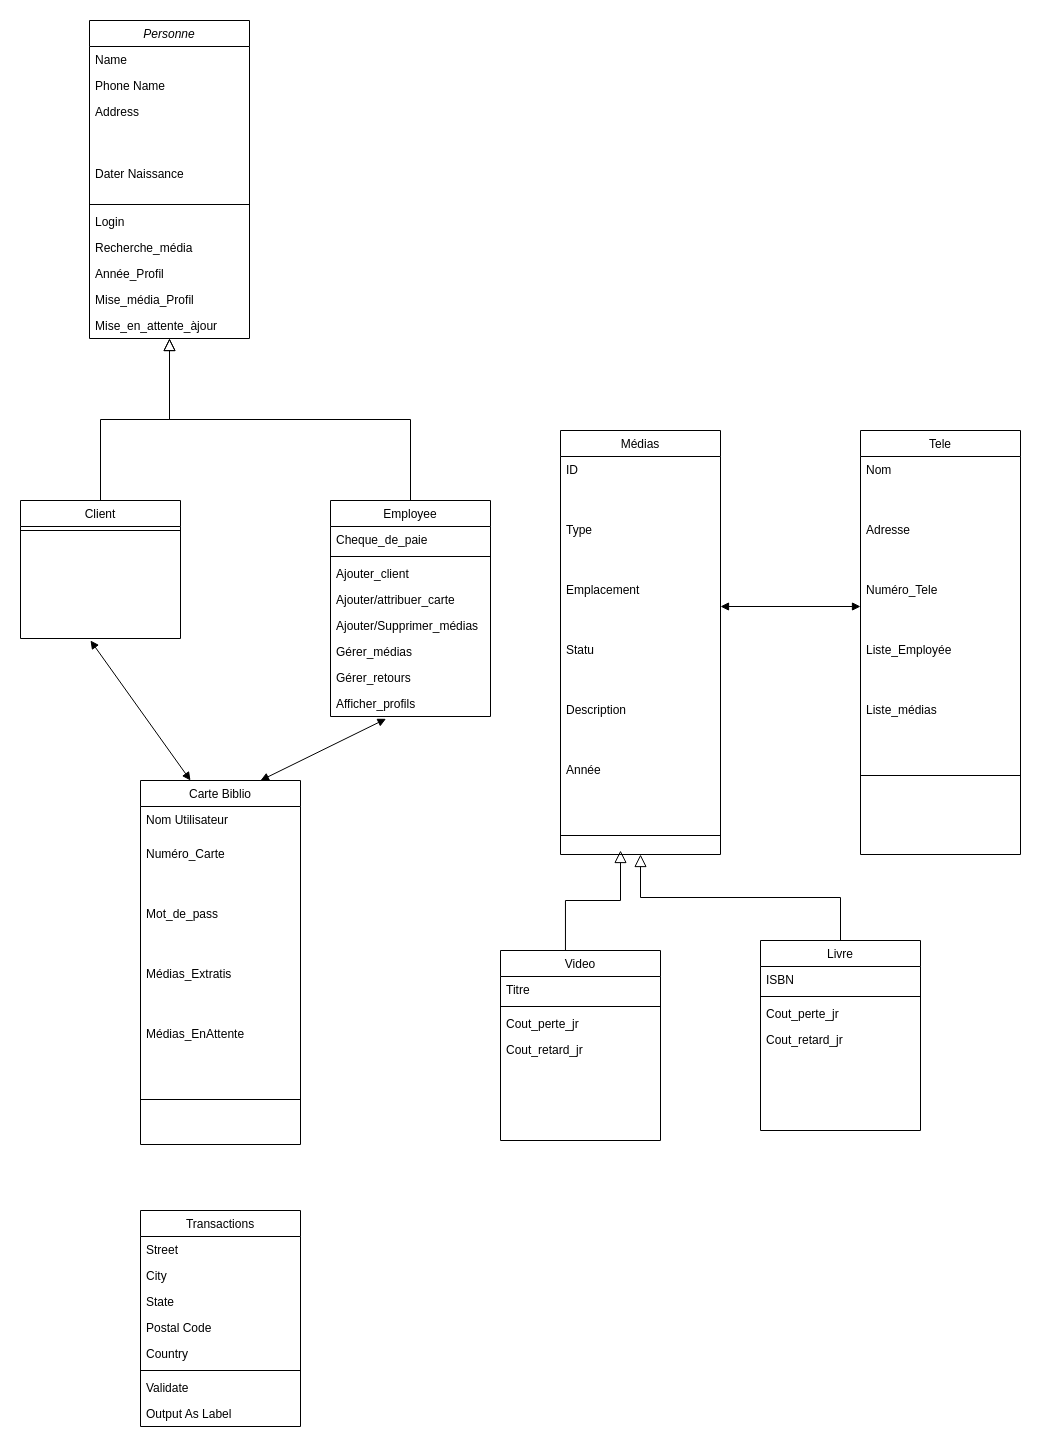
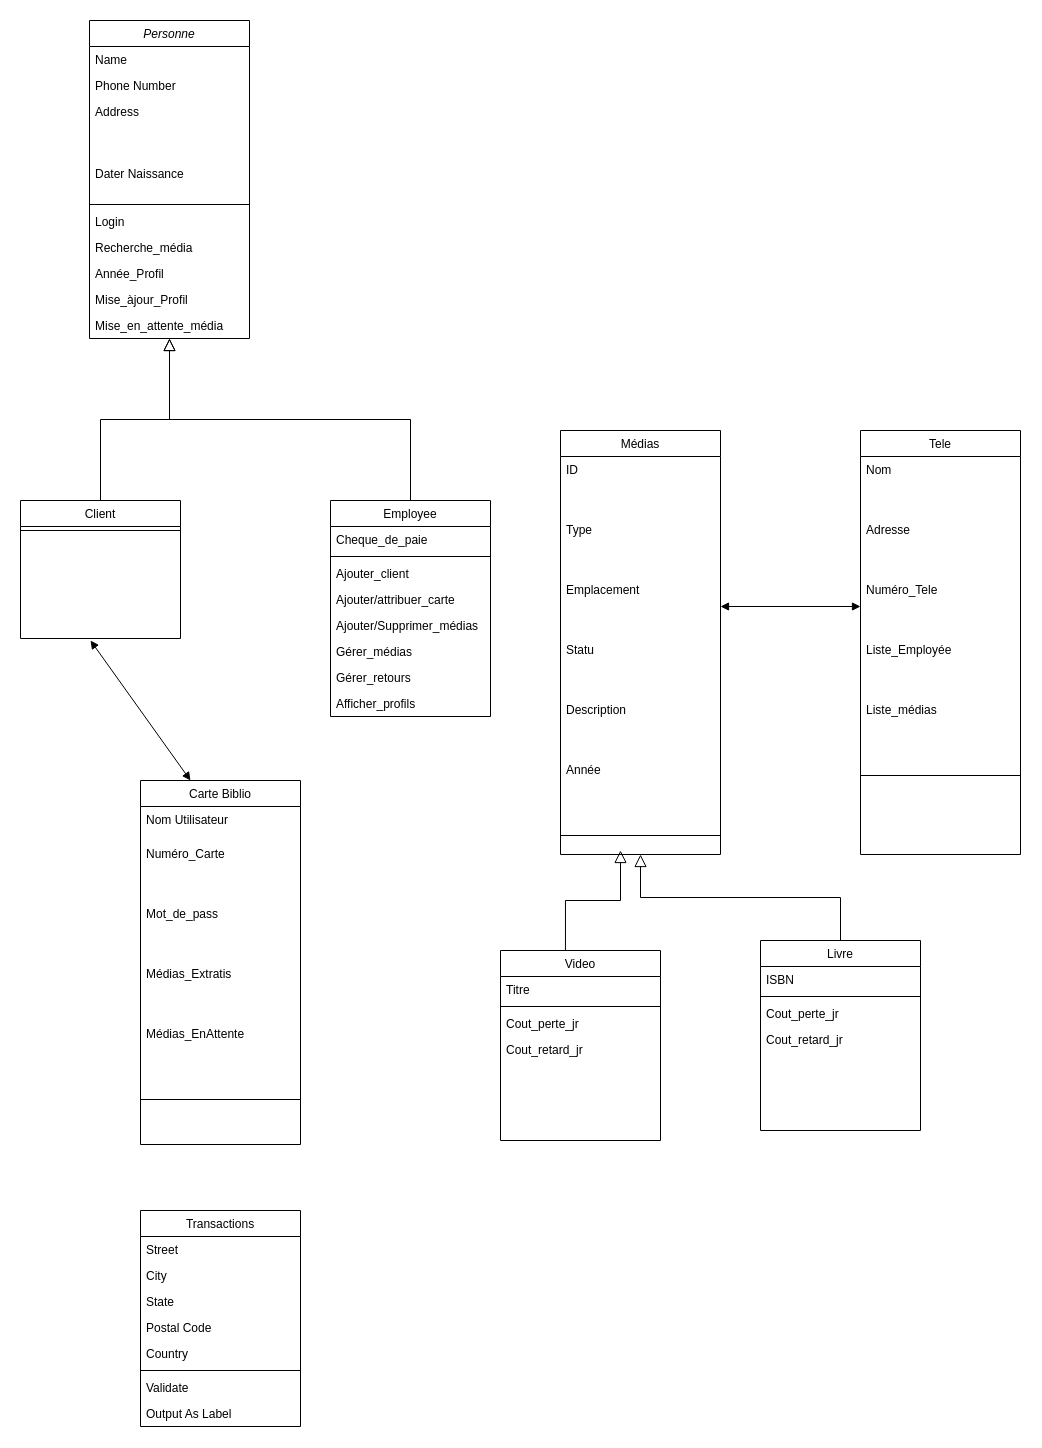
- <mxCell id="4" value="Phone Name" style="text;align=left;verticalAlign=top;spacingLeft=4;spacingRight=4;overflow=hidden;rotatable=0;points=[[0,0.5],[1,0.5]];portConstraint=eastwest;rounded=0;shadow=0;html=0;" parent="2" vertex="1"><mxGeometry y="52" width="160" height="26" as="geometry" /></mxCell>
+ <mxCell id="4" value="Phone Number" style="text;align=left;verticalAlign=top;spacingLeft=4;spacingRight=4;overflow=hidden;rotatable=0;points=[[0,0.5],[1,0.5]];portConstraint=eastwest;rounded=0;shadow=0;html=0;" parent="2" vertex="1"><mxGeometry y="52" width="160" height="26" as="geometry" /></mxCell>
- <mxCell id="11" value="Mise_média_Profil" style="text;align=left;verticalAlign=top;spacingLeft=4;spacingRight=4;overflow=hidden;rotatable=0;points=[[0,0.5],[1,0.5]];portConstraint=eastwest;" vertex="1" parent="2"><mxGeometry y="266" width="160" height="26" as="geometry" /></mxCell>
+ <mxCell id="11" value="Mise_àjour_Profil" style="text;align=left;verticalAlign=top;spacingLeft=4;spacingRight=4;overflow=hidden;rotatable=0;points=[[0,0.5],[1,0.5]];portConstraint=eastwest;" vertex="1" parent="2"><mxGeometry y="266" width="160" height="26" as="geometry" /></mxCell>
- <mxCell id="12" value="Mise_en_attente_àjour" style="text;align=left;verticalAlign=top;spacingLeft=4;spacingRight=4;overflow=hidden;rotatable=0;points=[[0,0.5],[1,0.5]];portConstraint=eastwest;" vertex="1" parent="2"><mxGeometry y="292" width="160" height="26" as="geometry" /></mxCell>
+ <mxCell id="12" value="Mise_en_attente_média" style="text;align=left;verticalAlign=top;spacingLeft=4;spacingRight=4;overflow=hidden;rotatable=0;points=[[0,0.5],[1,0.5]];portConstraint=eastwest;" vertex="1" parent="2"><mxGeometry y="292" width="160" height="26" as="geometry" /></mxCell>
- <mxCell id="71" value="" style="endArrow=block;startArrow=block;endFill=1;startFill=1;html=1;rounded=0;entryX=0.75;entryY=0;entryDx=0;entryDy=0;exitX=0.347;exitY=1.09;exitDx=0;exitDy=0;exitPerimeter=0;" edge="1" parent="1" source="24" target="43"><mxGeometry width="160" relative="1" as="geometry"><mxPoint x="370" y="716" as="sourcePoint" /><mxPoint x="476.16" y="851.996" as="targetPoint" /></mxGeometry></mxCell>
